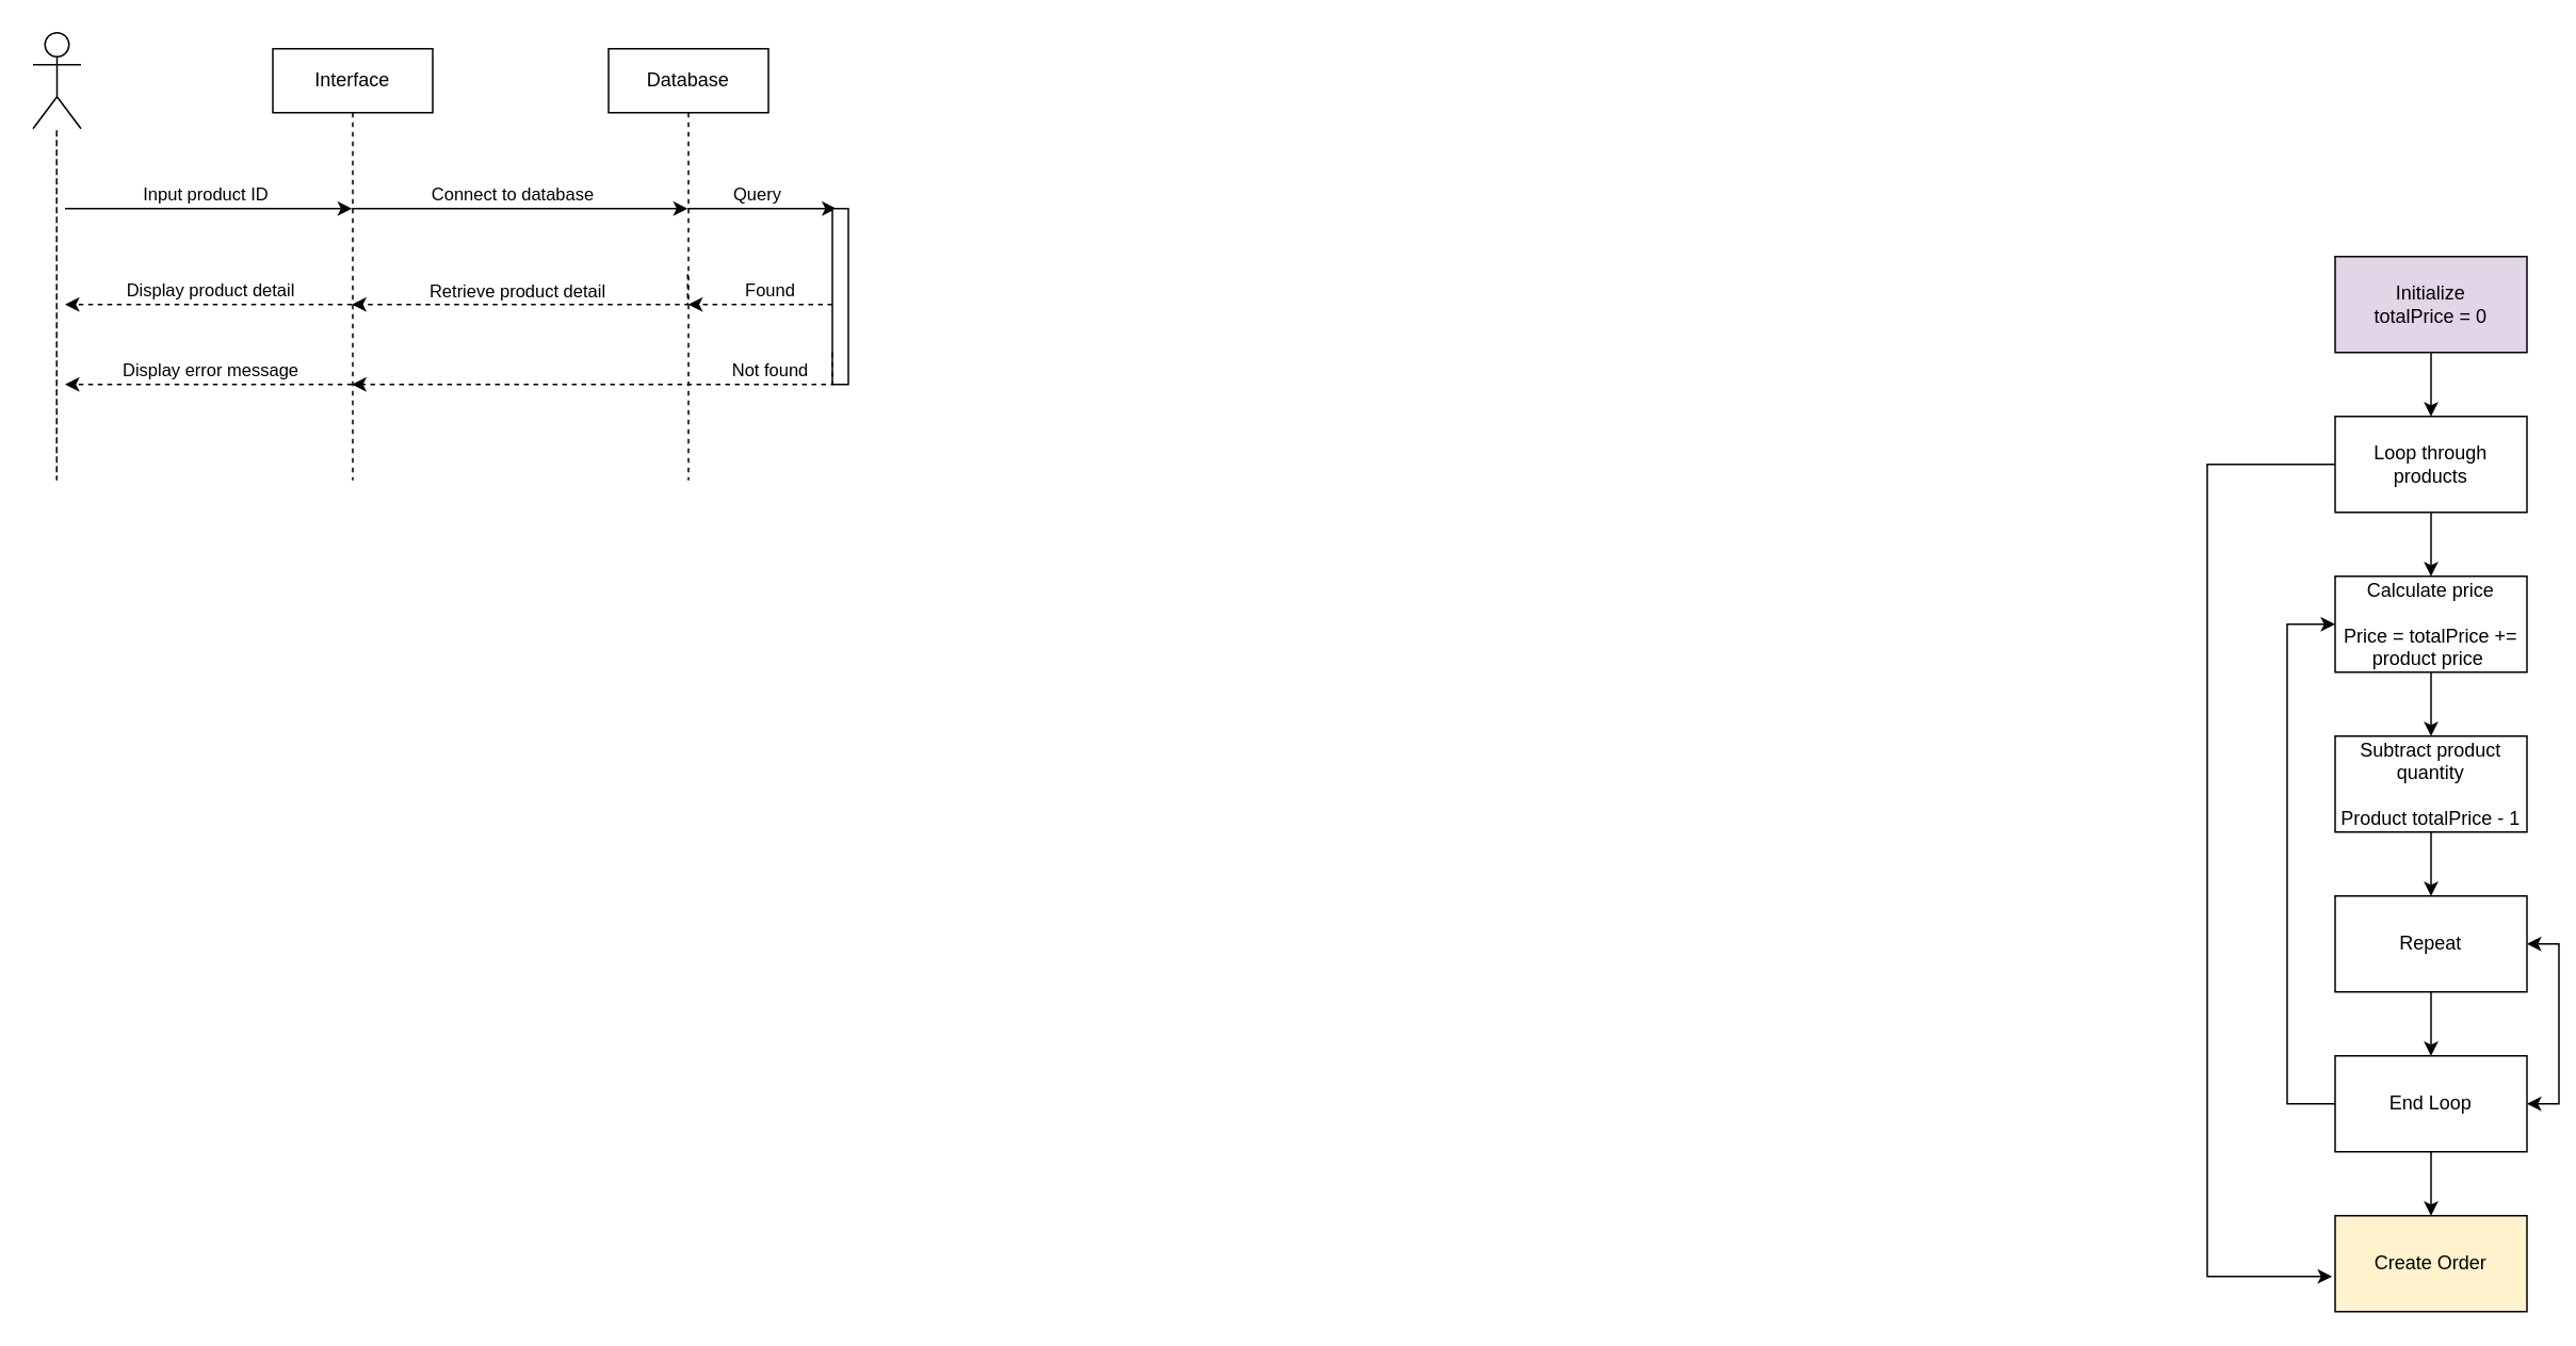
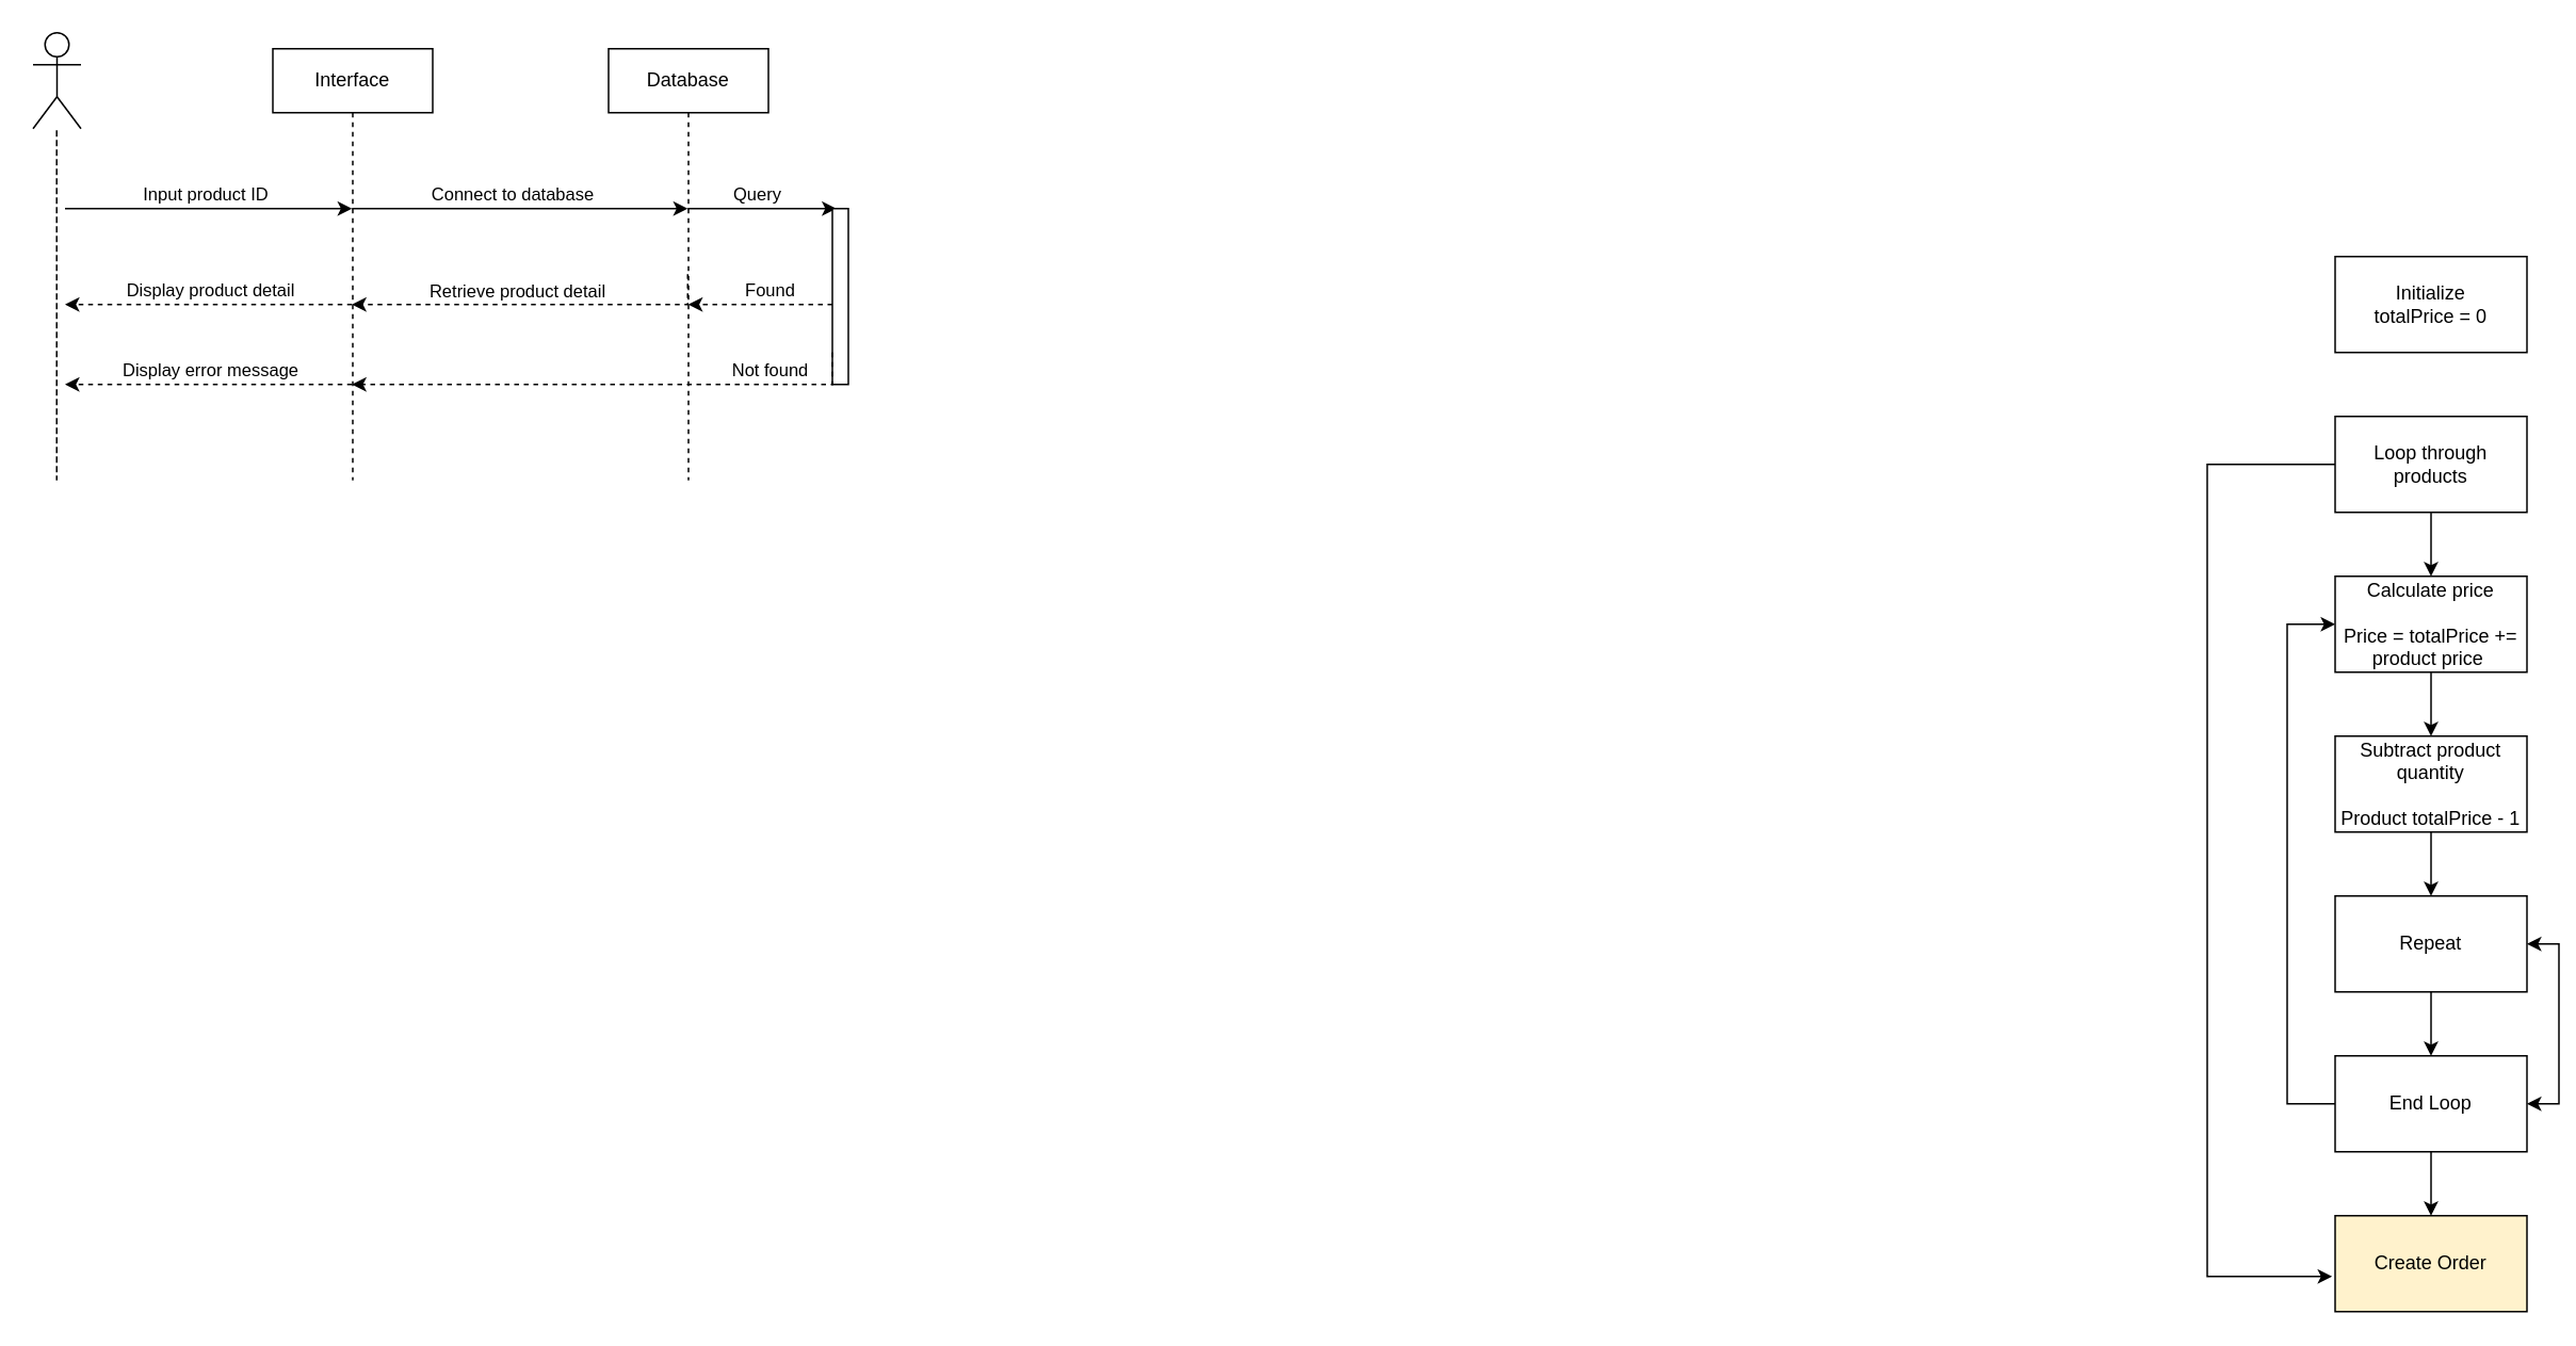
- <mxCell id="24" value="Initialize&lt;br&gt;totalPrice = 0" style="rounded=0;whiteSpace=wrap;html=1;fillColor=#e1d5e7;" parent="1" vertex="1"><mxGeometry x="1460" y="160" width="120" height="60" as="geometry" /></mxCell>
+ <mxCell id="24" value="Initialize&lt;br&gt;totalPrice = 0" style="rounded=0;whiteSpace=wrap;html=1;" parent="1" vertex="1"><mxGeometry x="1460" y="160" width="120" height="60" as="geometry" /></mxCell>
- <mxCell id="23" style="edgeStyle=orthogonalEdgeStyle;rounded=0;orthogonalLoop=1;jettySize=auto;html=1;entryX=0.5;entryY=0;entryDx=0;entryDy=0;endArrow=classic;endFill=1;" parent="1" source="24" target="27" edge="1"><mxGeometry relative="1" as="geometry" /></mxCell>
